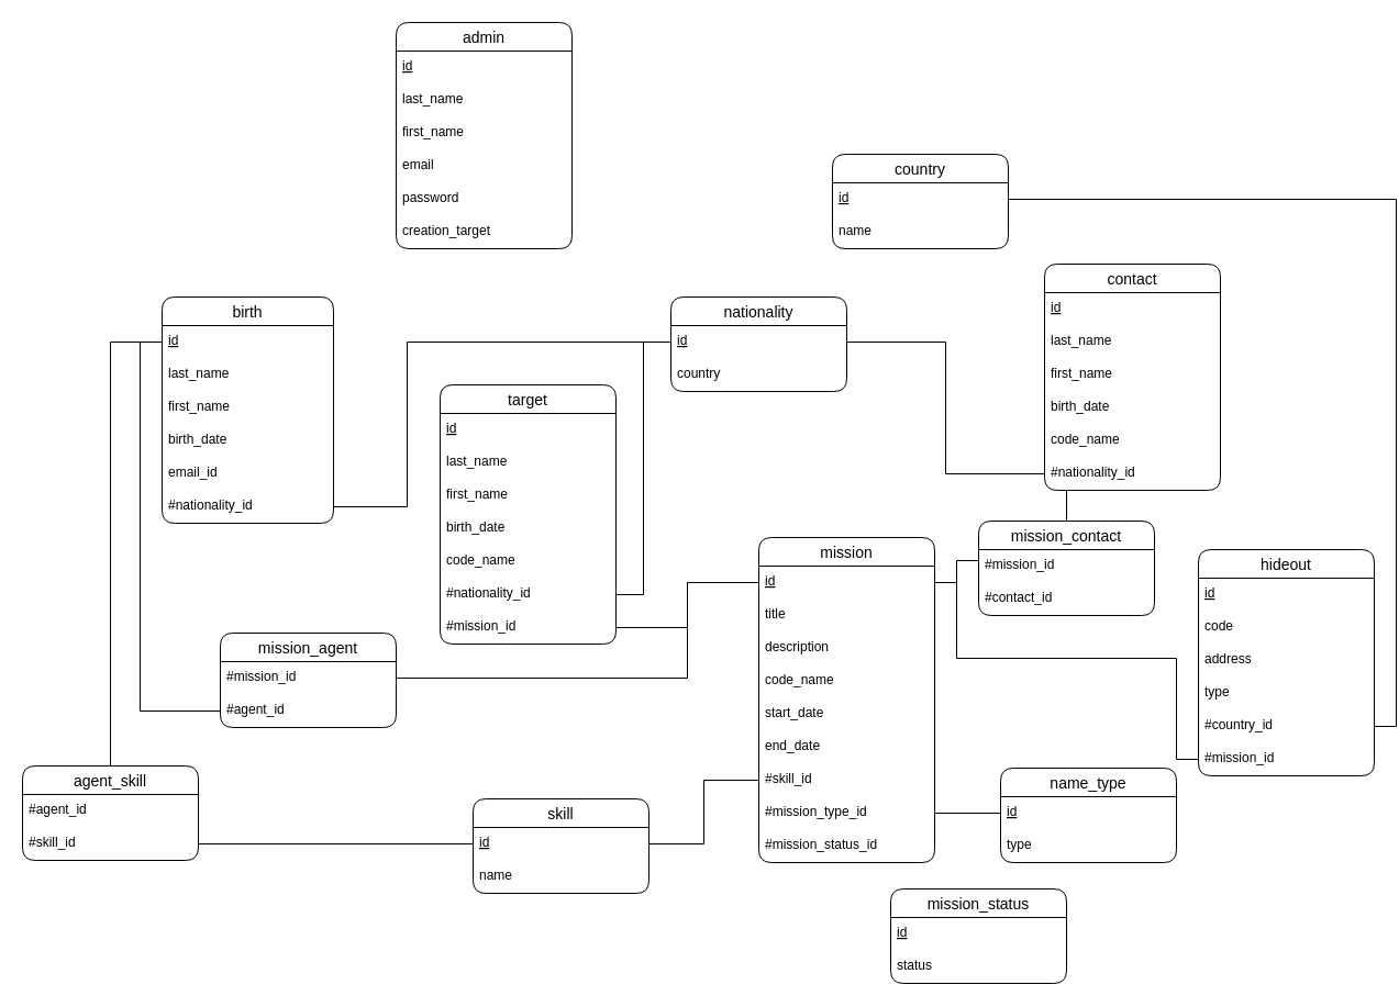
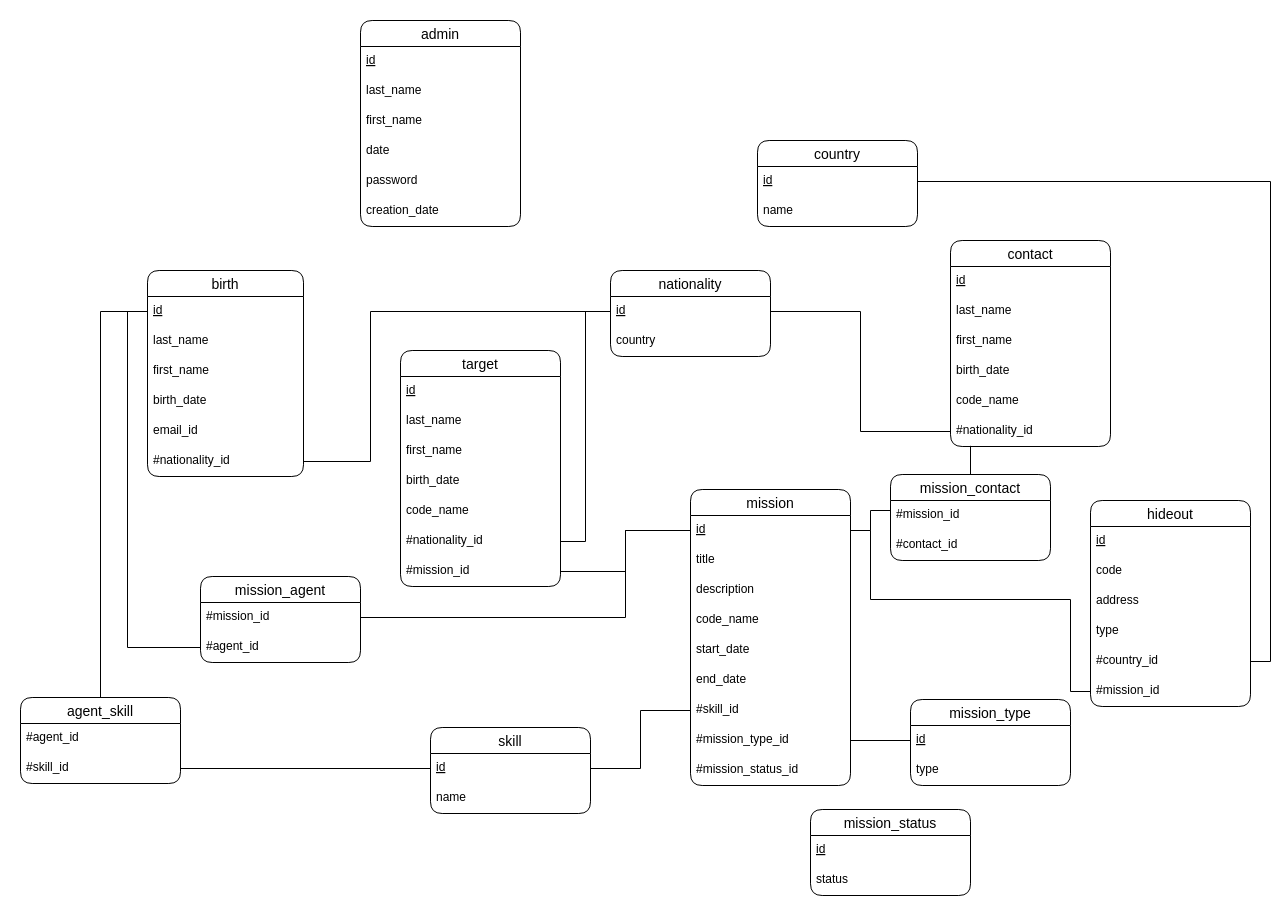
- <mxCell id="54" value="email" style="text;strokeColor=none;fillColor=none;spacingLeft=4;spacingRight=4;overflow=hidden;rotatable=0;points=[[0,0.5],[1,0.5]];portConstraint=eastwest;fontSize=12;rounded=1;" vertex="1" parent="50"><mxGeometry y="116" width="160" height="30" as="geometry" /></mxCell>
+ <mxCell id="54" value="date" style="text;strokeColor=none;fillColor=none;spacingLeft=4;spacingRight=4;overflow=hidden;rotatable=0;points=[[0,0.5],[1,0.5]];portConstraint=eastwest;fontSize=12;rounded=1;" vertex="1" parent="50"><mxGeometry y="116" width="160" height="30" as="geometry" /></mxCell>
- <mxCell id="56" value="creation_target" style="text;strokeColor=none;fillColor=none;spacingLeft=4;spacingRight=4;overflow=hidden;rotatable=0;points=[[0,0.5],[1,0.5]];portConstraint=eastwest;fontSize=12;rounded=1;" vertex="1" parent="50"><mxGeometry y="176" width="160" height="30" as="geometry" /></mxCell>
+ <mxCell id="56" value="creation_date" style="text;strokeColor=none;fillColor=none;spacingLeft=4;spacingRight=4;overflow=hidden;rotatable=0;points=[[0,0.5],[1,0.5]];portConstraint=eastwest;fontSize=12;rounded=1;" vertex="1" parent="50"><mxGeometry y="176" width="160" height="30" as="geometry" /></mxCell>
- <mxCell id="60" value="name_type" style="swimlane;fontStyle=0;childLayout=stackLayout;horizontal=1;startSize=26;horizontalStack=0;resizeParent=1;resizeParentMax=0;resizeLast=0;collapsible=1;marginBottom=0;align=center;fontSize=14;rounded=1;" vertex="1" parent="1"><mxGeometry x="910" y="699" width="160" height="86" as="geometry" /></mxCell>
+ <mxCell id="60" value="mission_type" style="swimlane;fontStyle=0;childLayout=stackLayout;horizontal=1;startSize=26;horizontalStack=0;resizeParent=1;resizeParentMax=0;resizeLast=0;collapsible=1;marginBottom=0;align=center;fontSize=14;rounded=1;" vertex="1" parent="1"><mxGeometry x="910" y="699" width="160" height="86" as="geometry" /></mxCell>
